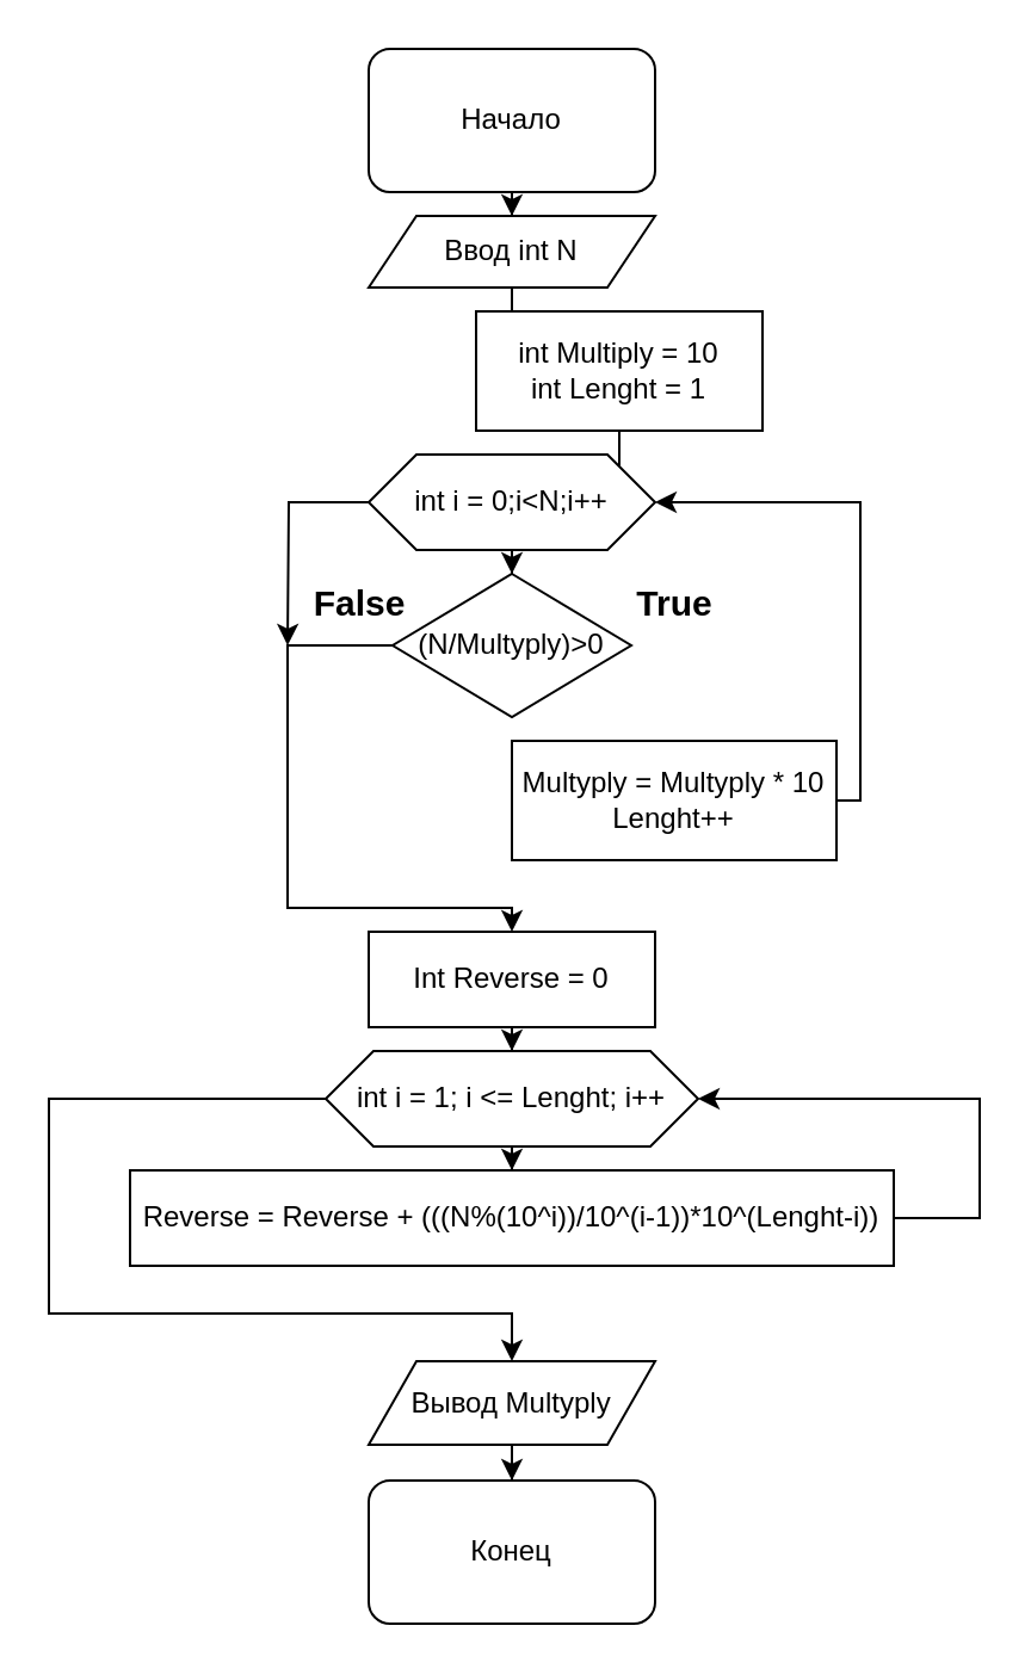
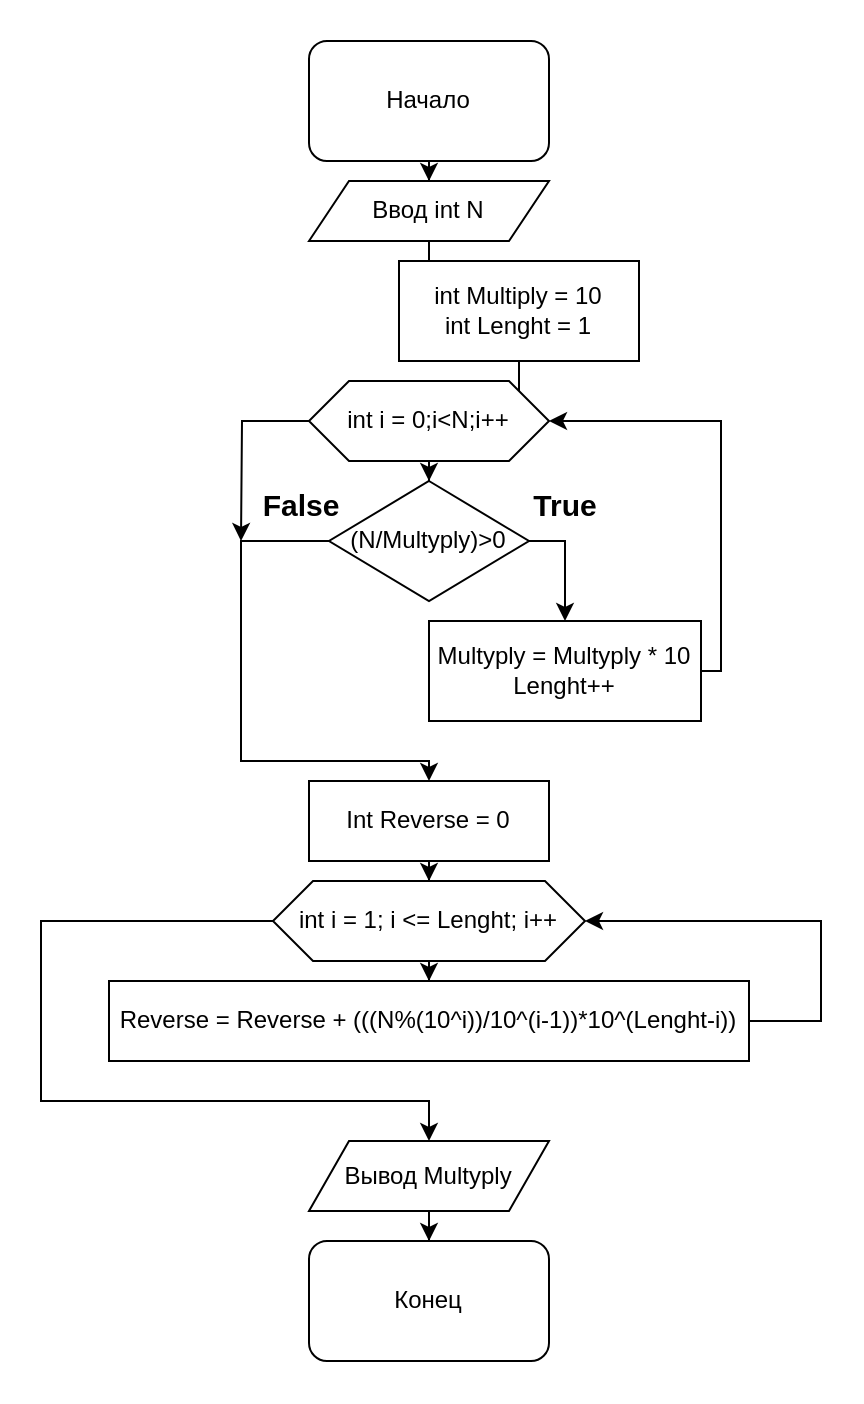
+ <mxCell id="11" style="edgeStyle=orthogonalEdgeStyle;rounded=0;orthogonalLoop=1;jettySize=auto;html=1;entryX=0.5;entryY=0;entryDx=0;entryDy=0;" edge="1" parent="1" source="13" target="15"><mxGeometry relative="1" as="geometry"><Array as="points"><mxPoint x="282" y="270" /></Array></mxGeometry></mxCell>
